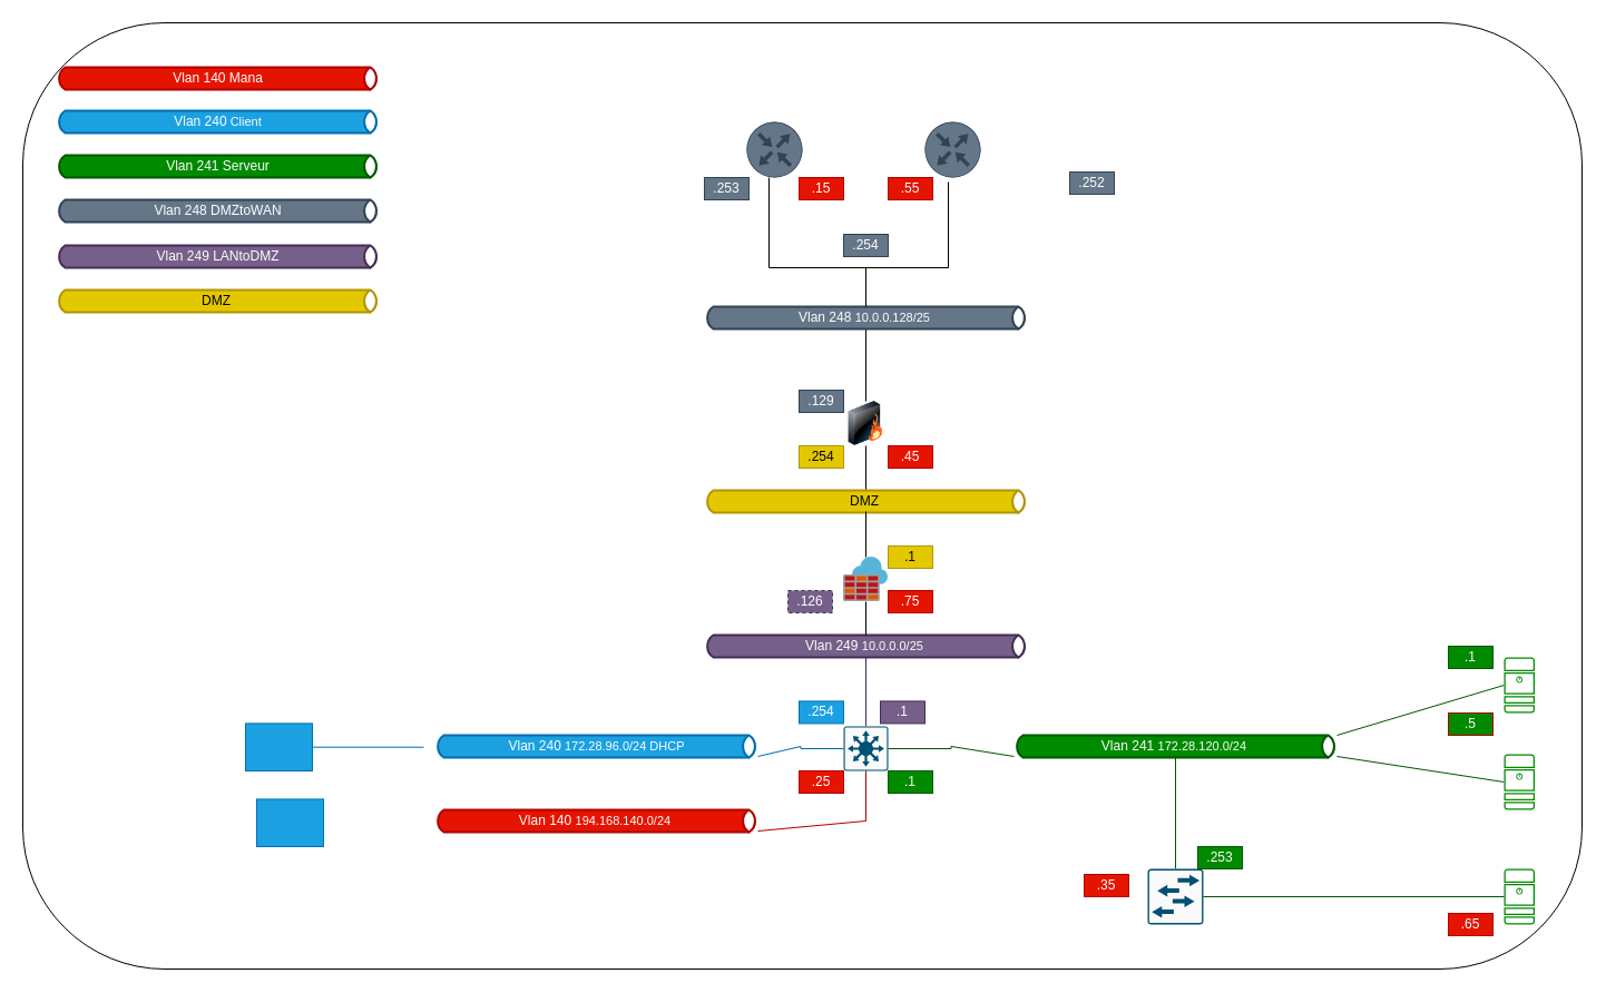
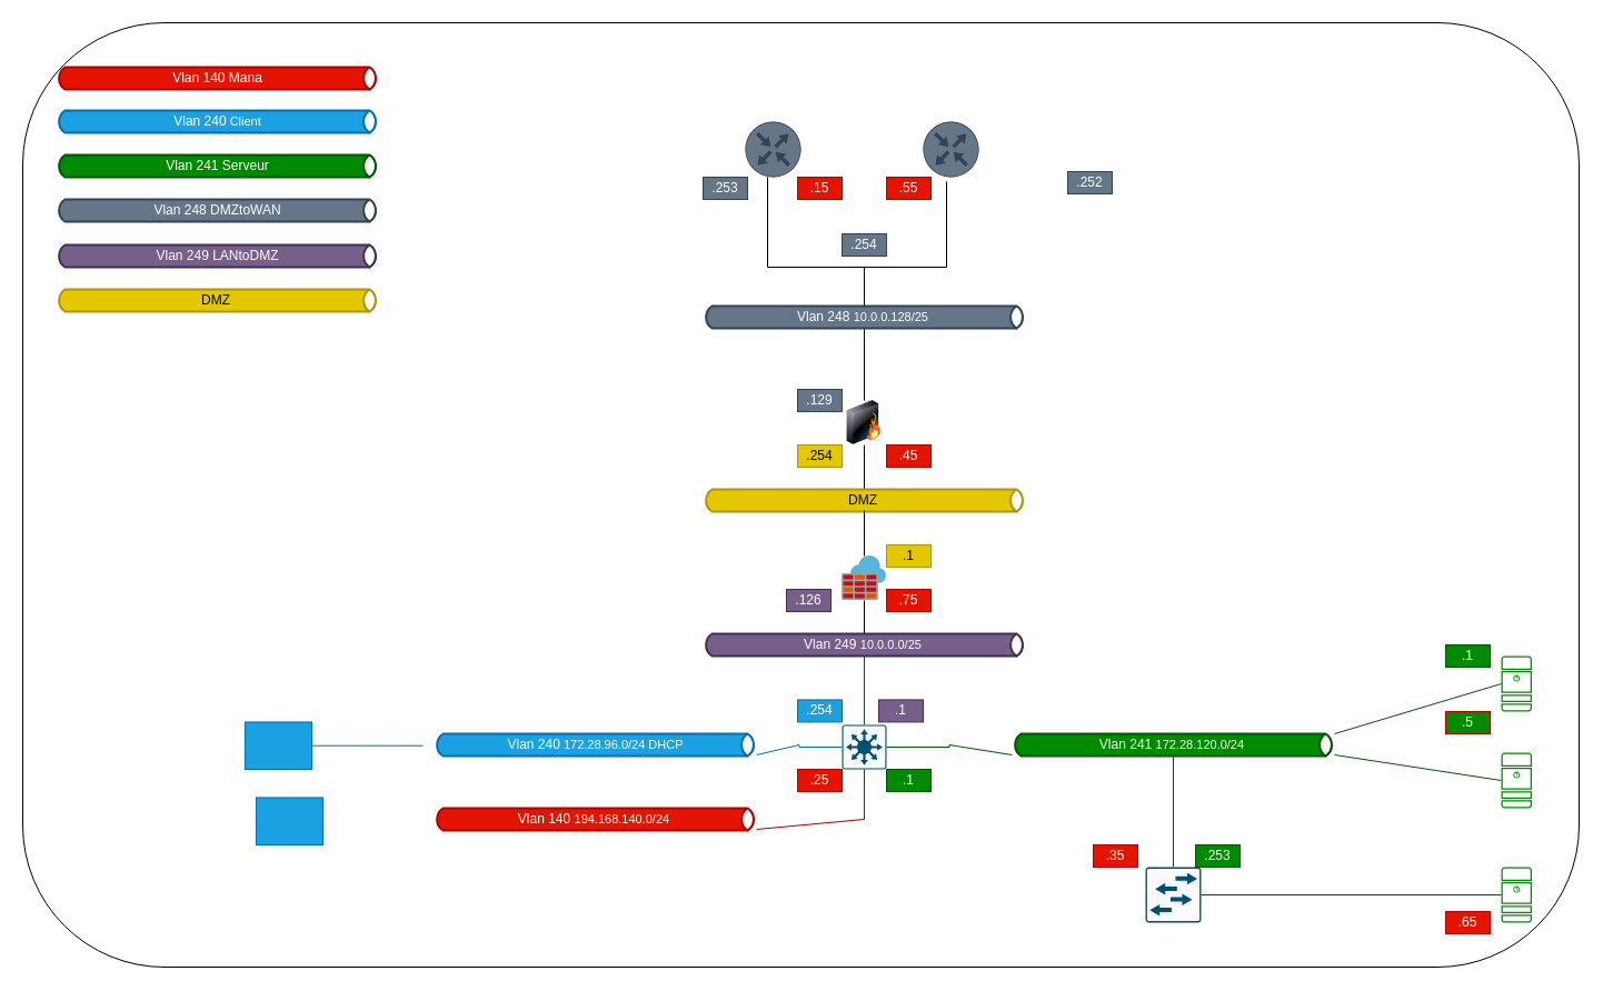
- <mxCell id="24" value=".126" style="rounded=0;whiteSpace=wrap;html=1;fillColor=#76608a;fontColor=#ffffff;strokeColor=#432D57;dashed=1;" parent="1" vertex="1"><mxGeometry x="707" y="530" width="40" height="20" as="geometry" /></mxCell>
+ <mxCell id="24" value=".126" style="rounded=0;whiteSpace=wrap;html=1;fillColor=#76608a;fontColor=#ffffff;strokeColor=#432D57;" parent="1" vertex="1"><mxGeometry x="707" y="530" width="40" height="20" as="geometry" /></mxCell>
- <mxCell id="43" value="&lt;div&gt;.35&lt;/div&gt;" style="rounded=0;whiteSpace=wrap;html=1;fillColor=#e51400;fontColor=#ffffff;strokeColor=#B20000;" parent="1" vertex="1"><mxGeometry x="973" y="785" width="40" height="20" as="geometry" /></mxCell>
+ <mxCell id="43" value="&lt;div&gt;.35&lt;/div&gt;" style="rounded=0;whiteSpace=wrap;html=1;fillColor=#e51400;fontColor=#ffffff;strokeColor=#B20000;" parent="1" vertex="1"><mxGeometry x="983" y="760" width="40" height="20" as="geometry" /></mxCell>
